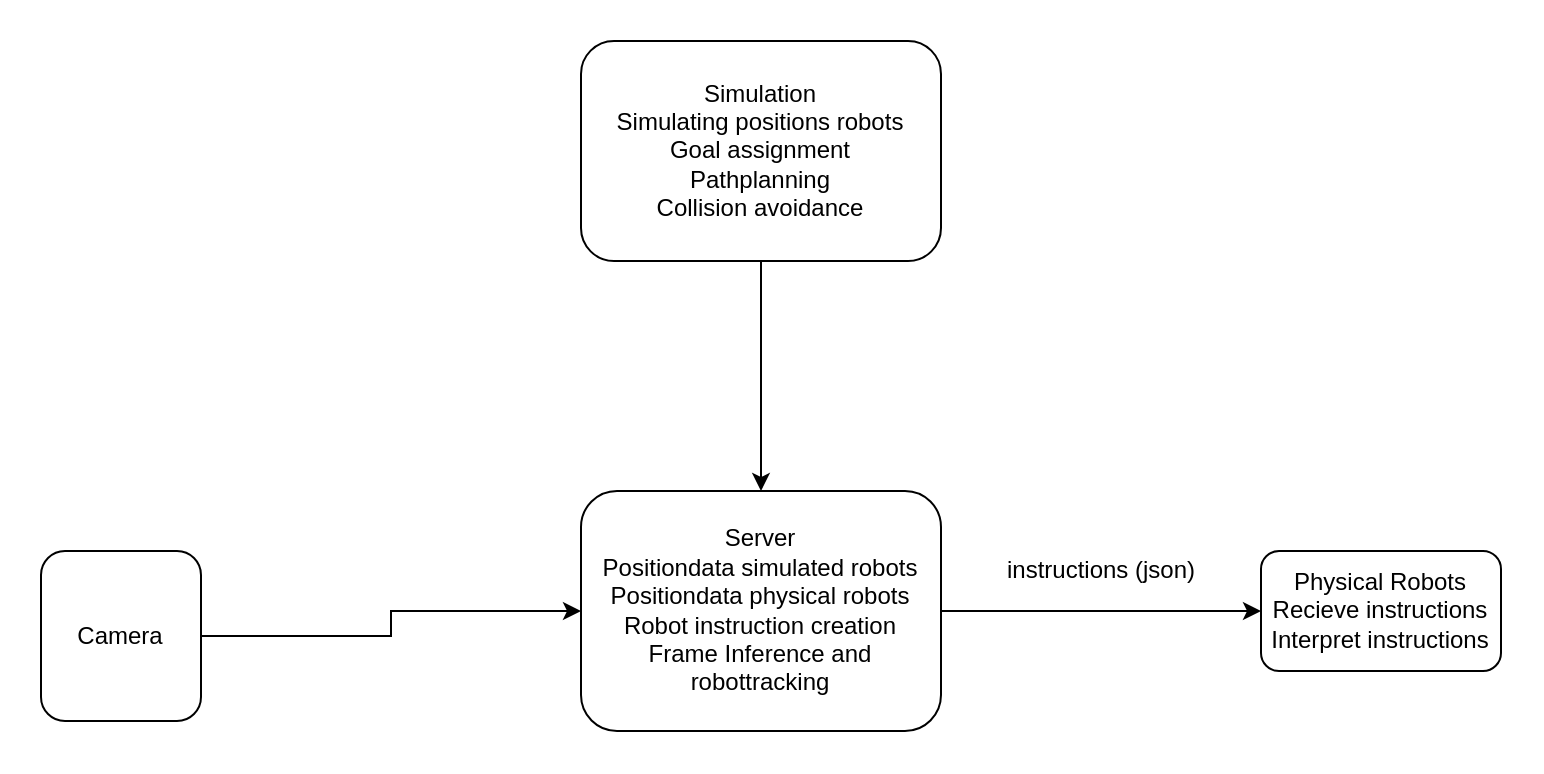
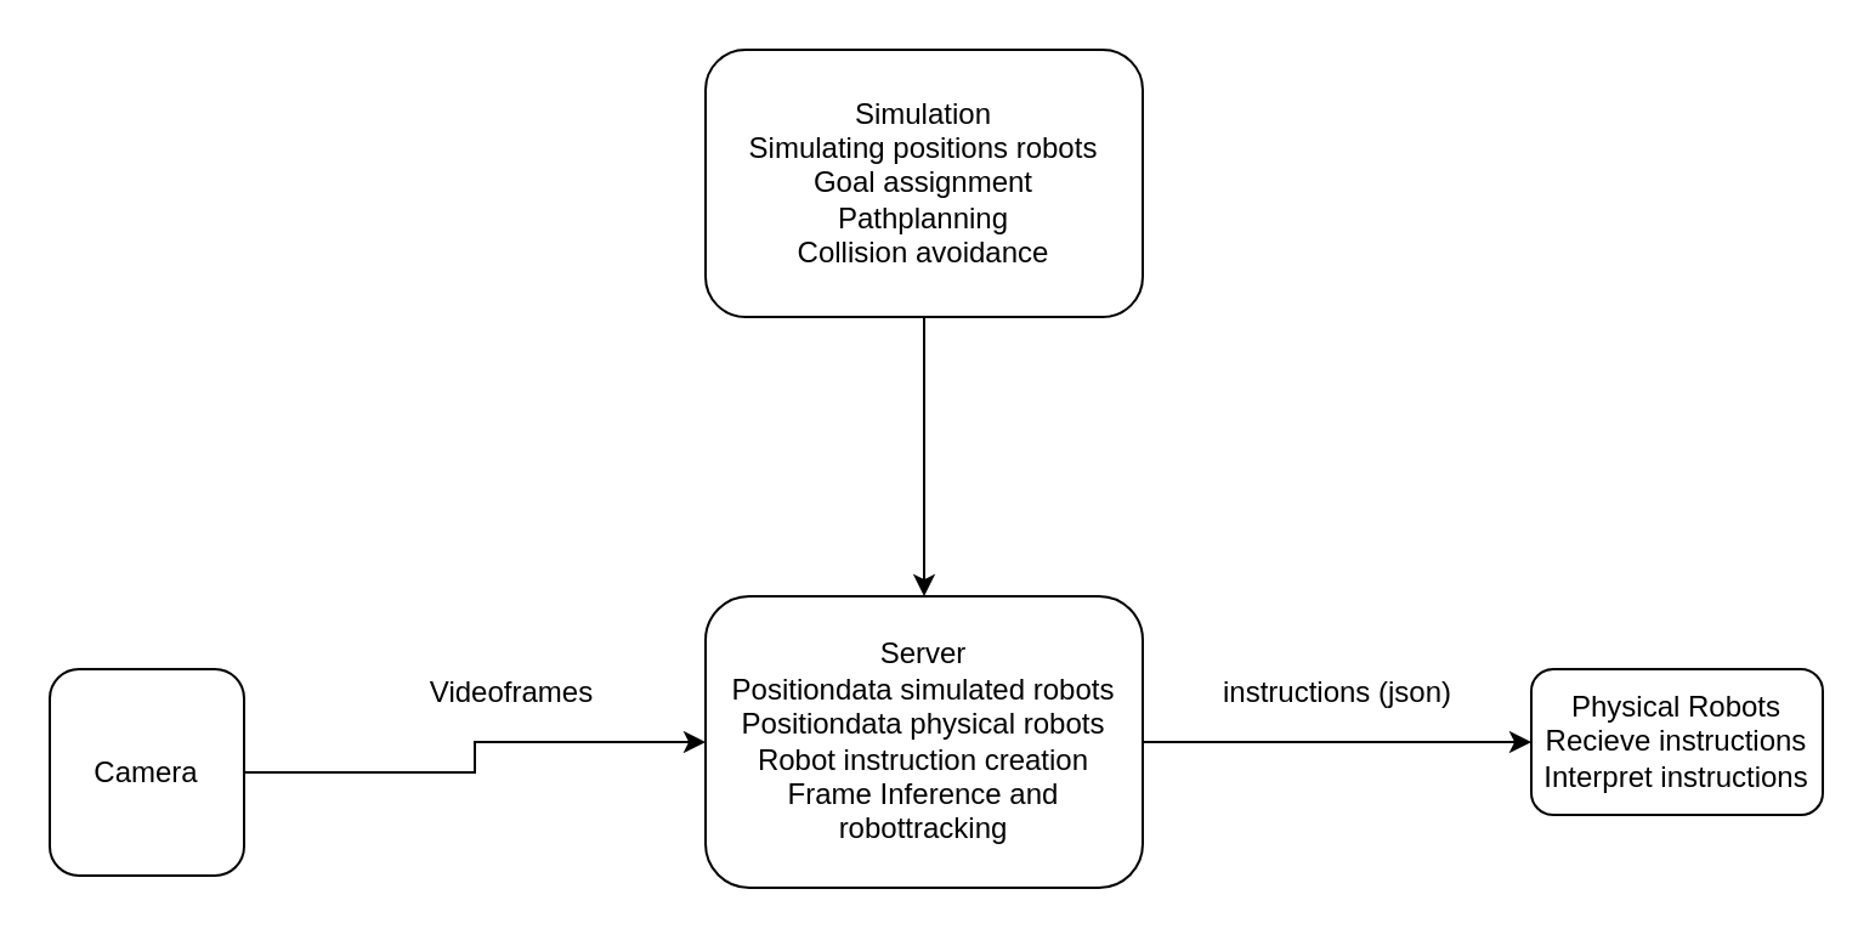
+ <mxCell id="9" value="Videoframes" style="text;html=1;align=center;verticalAlign=middle;resizable=0;points=[];autosize=1;strokeColor=none;" vertex="1" parent="1"><mxGeometry x="170" y="275" width="80" height="20" as="geometry" /></mxCell>
